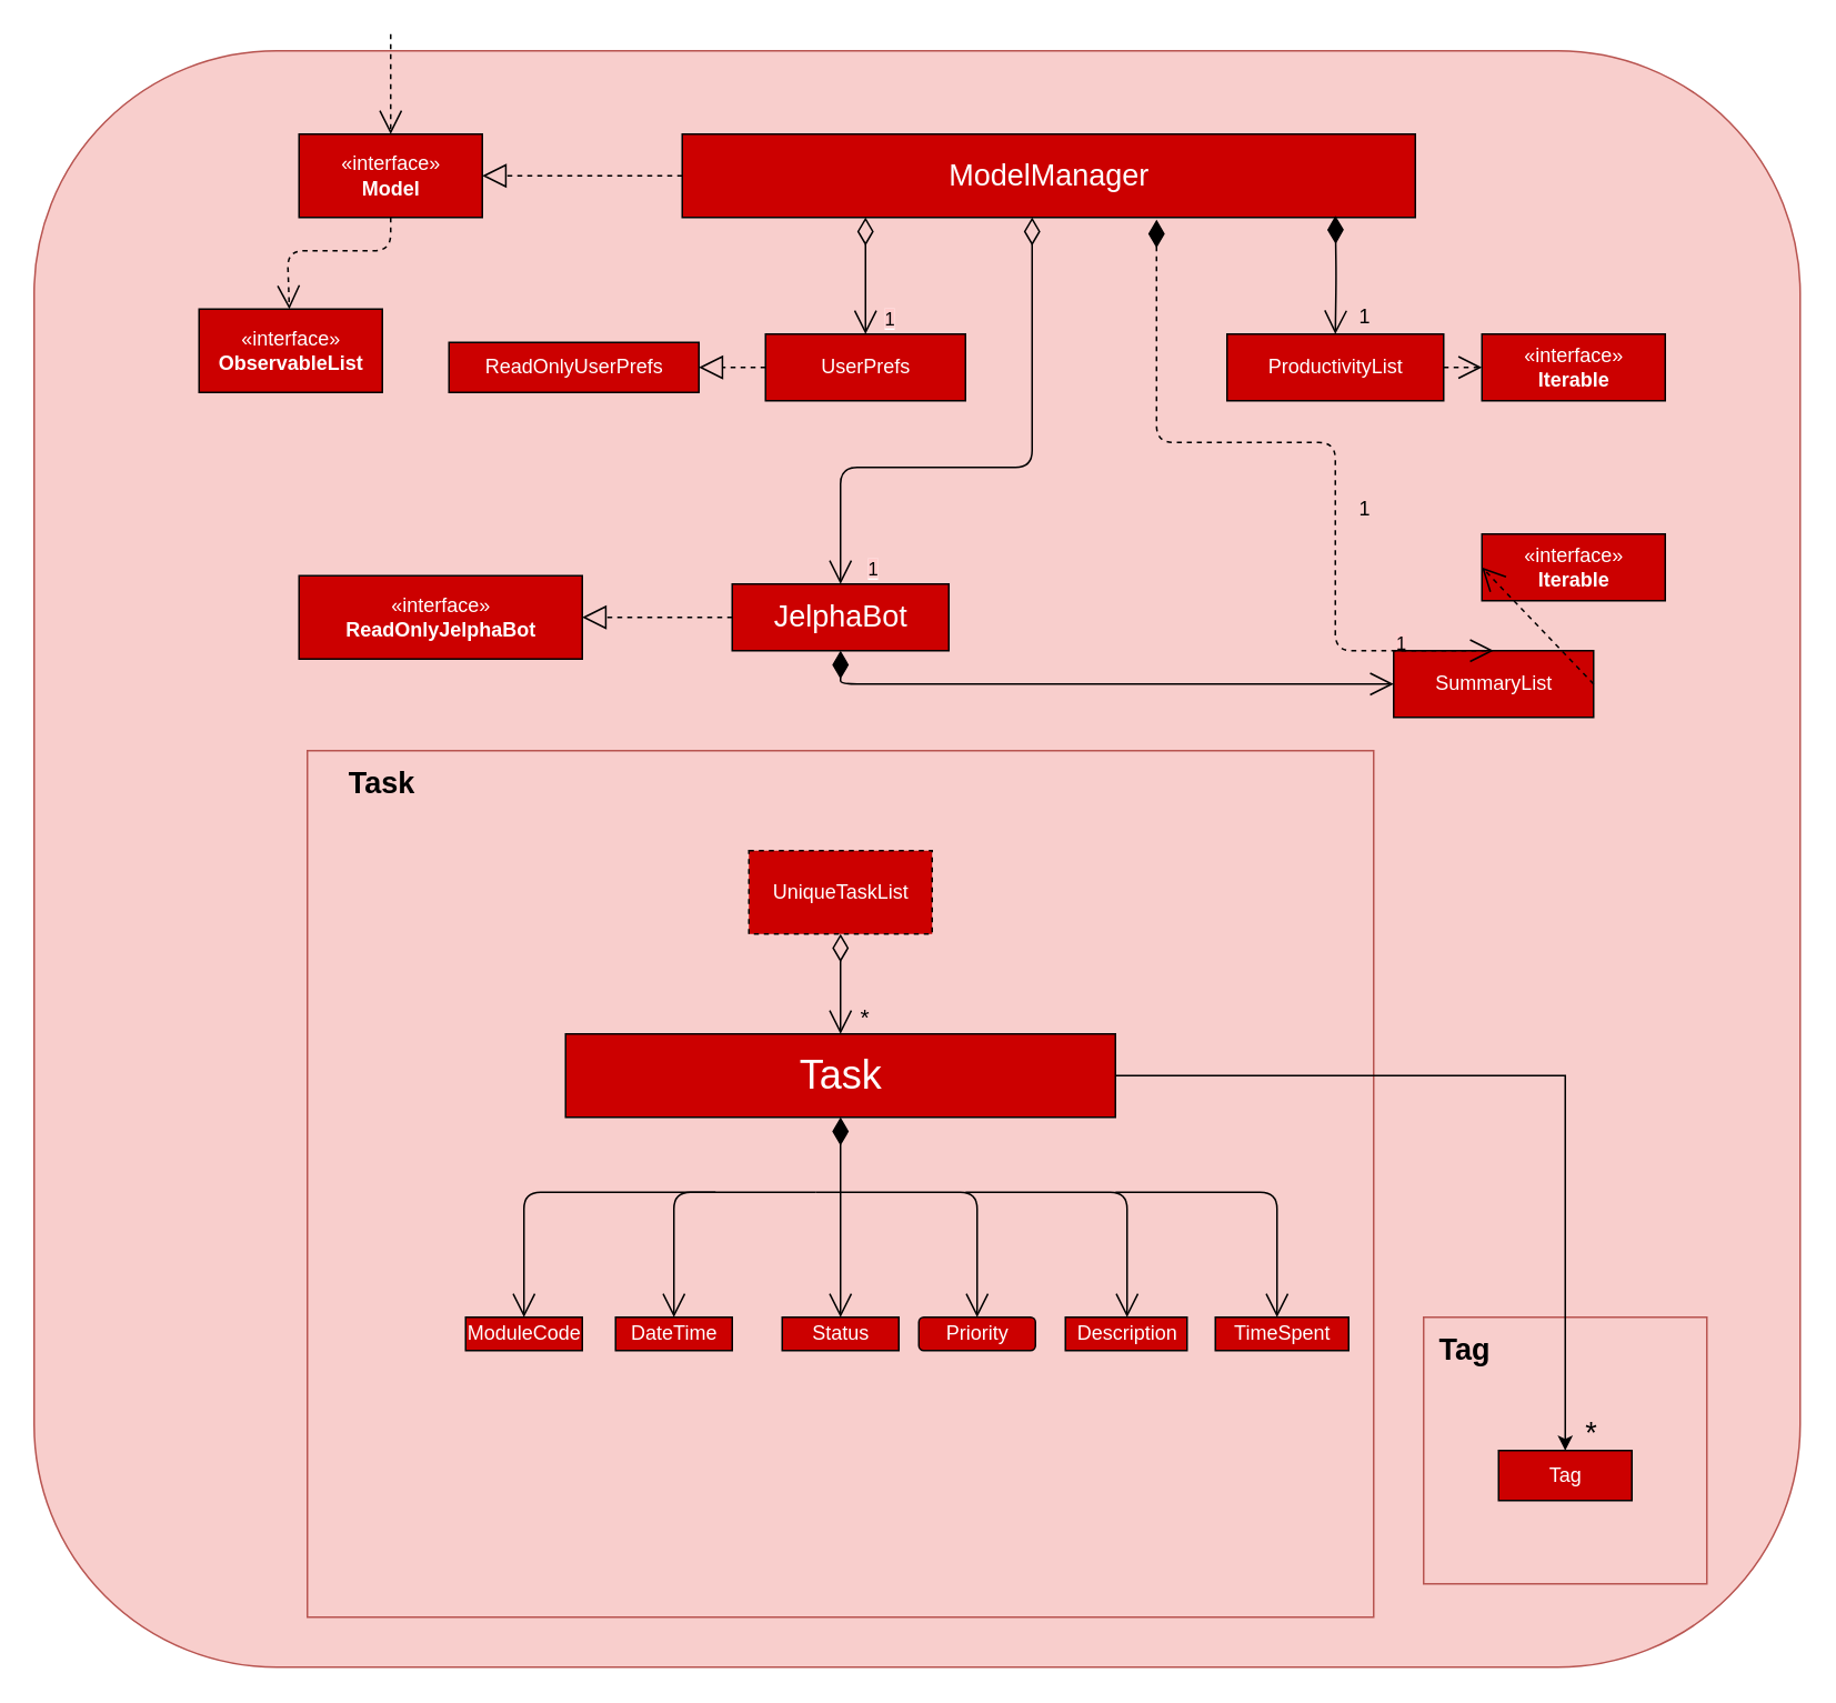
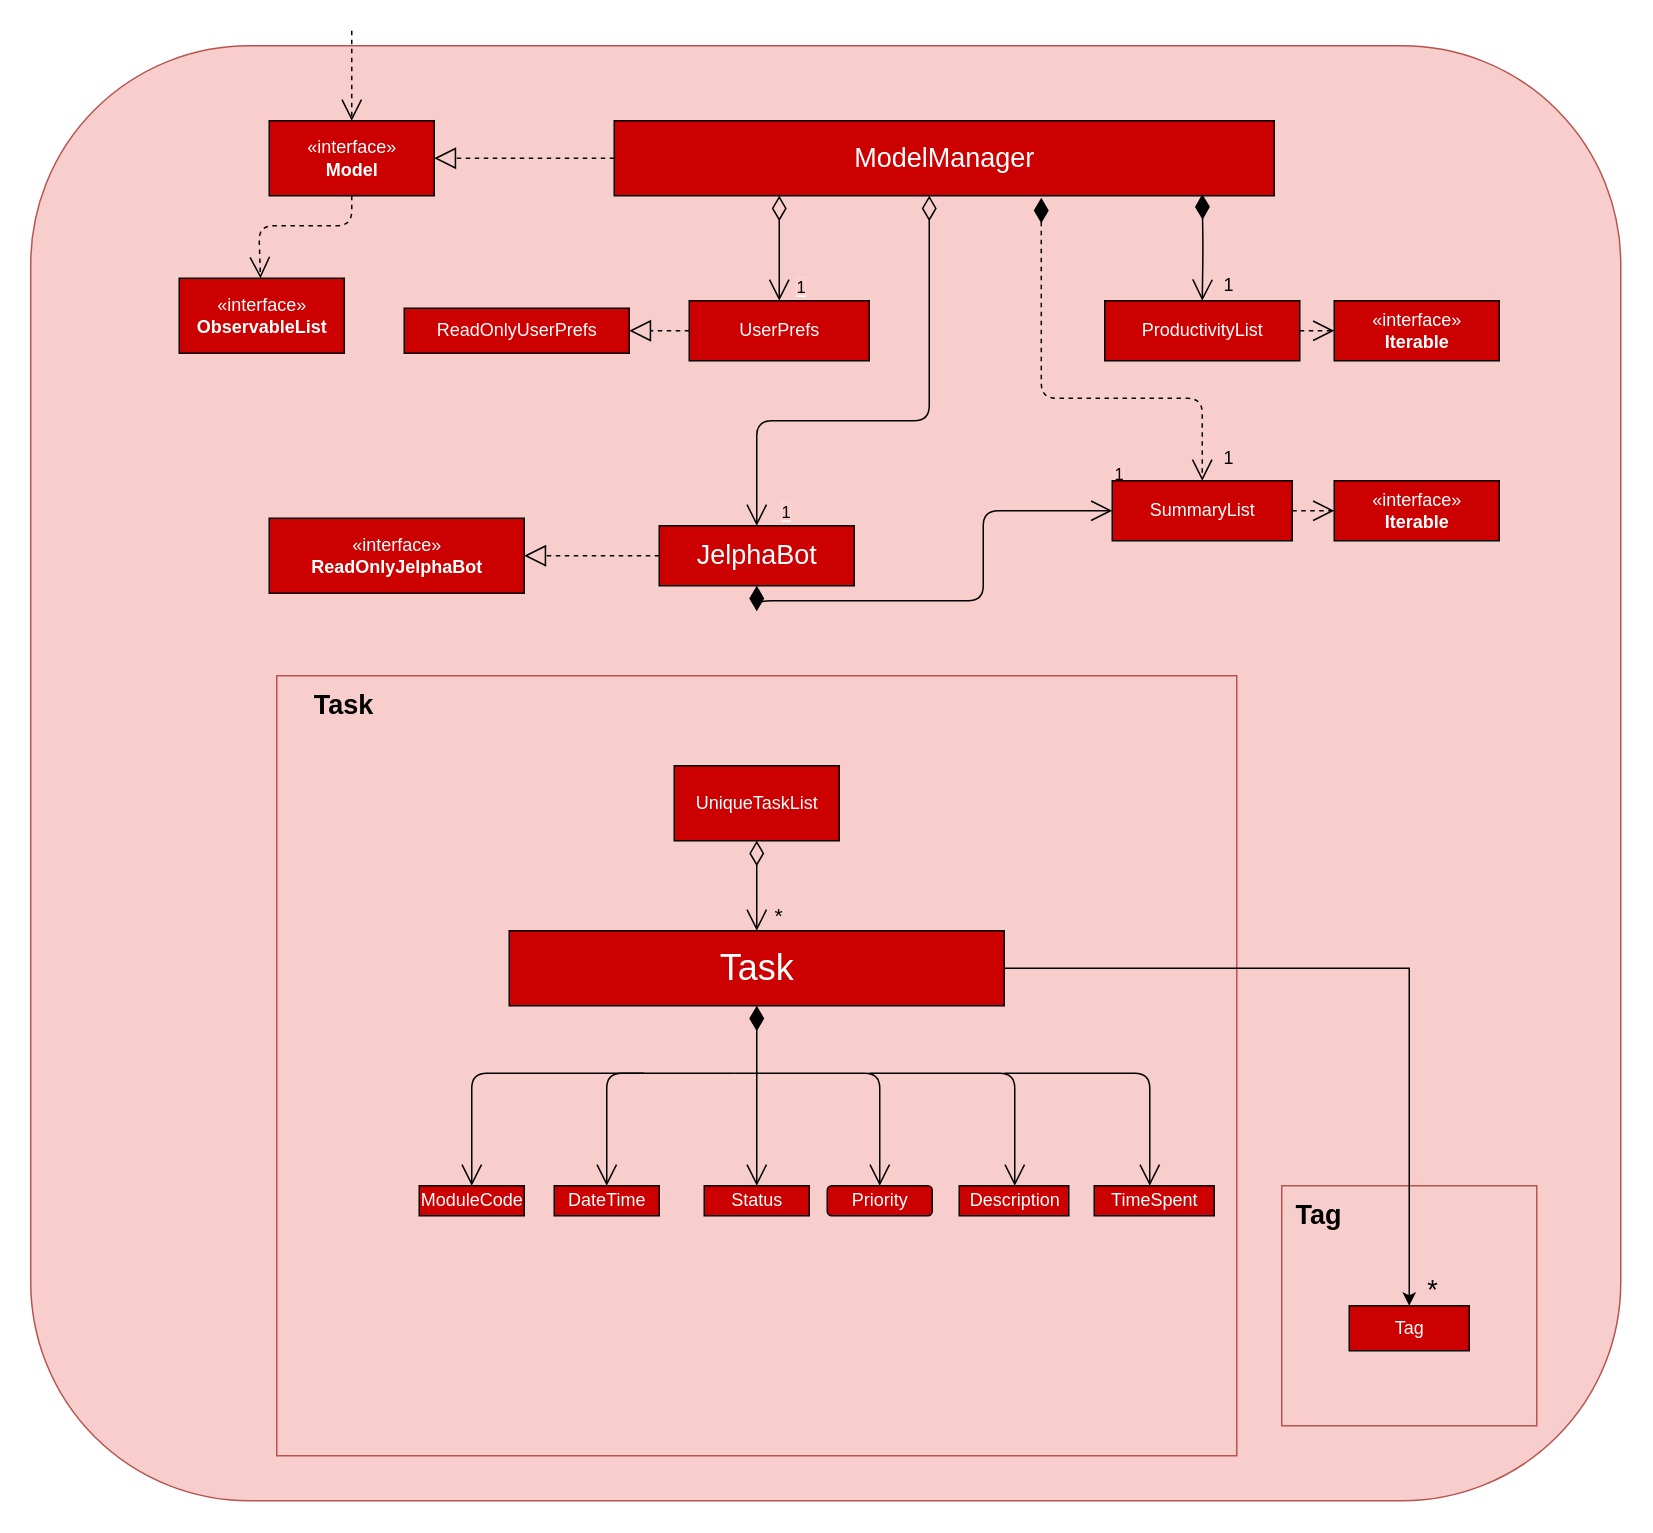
- <mxCell id="44" value="&lt;font color=&quot;#ffffff&quot;&gt;SummaryList&lt;/font&gt;" style="html=1;fillColor=#CC0000;" vertex="1" parent="1"><mxGeometry x="836" y="390" width="120" height="40" as="geometry" /></mxCell>
+ <mxCell id="44" value="&lt;font color=&quot;#ffffff&quot;&gt;SummaryList&lt;/font&gt;" style="html=1;fillColor=#CC0000;" vertex="1" parent="1"><mxGeometry x="741" y="320" width="120" height="40" as="geometry" /></mxCell>
- <mxCell id="10" value="&lt;font color=&quot;#ffffff&quot;&gt;UniqueTaskList&lt;/font&gt;" style="html=1;fillColor=#CC0000;dashed=1;" parent="1" vertex="1"><mxGeometry x="449" y="510" width="110" height="50" as="geometry" /></mxCell>
+ <mxCell id="10" value="&lt;font color=&quot;#ffffff&quot;&gt;UniqueTaskList&lt;/font&gt;" style="html=1;fillColor=#CC0000;" parent="1" vertex="1"><mxGeometry x="449" y="510" width="110" height="50" as="geometry" /></mxCell>
